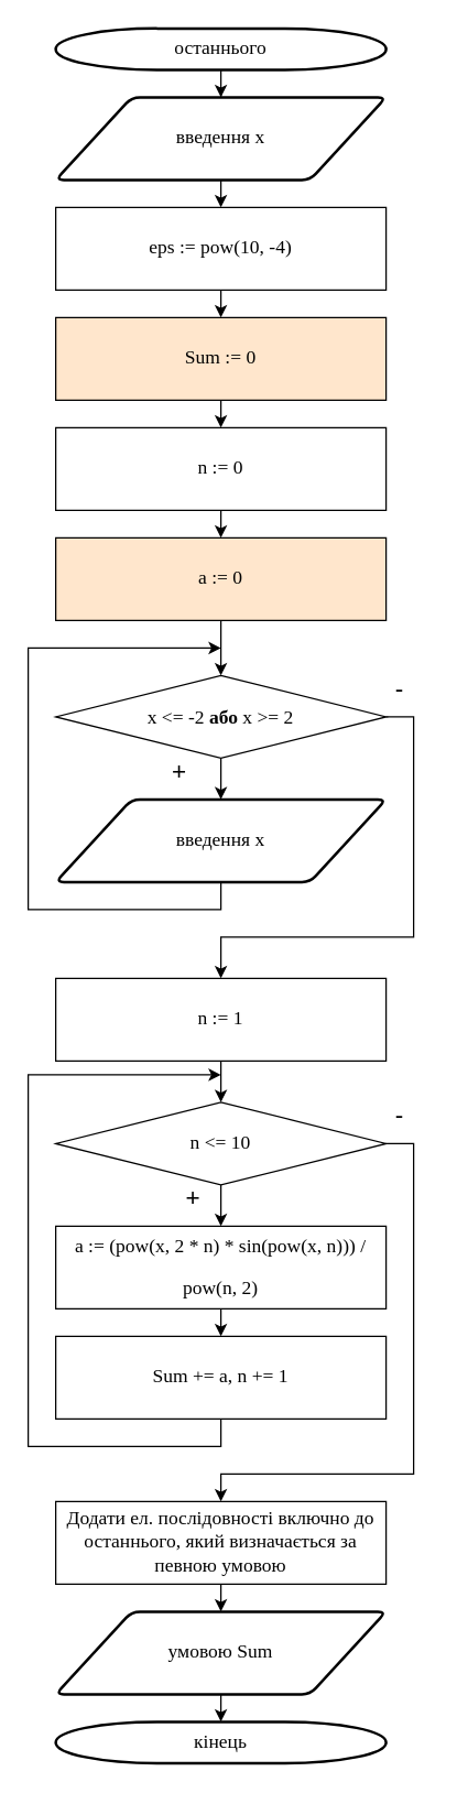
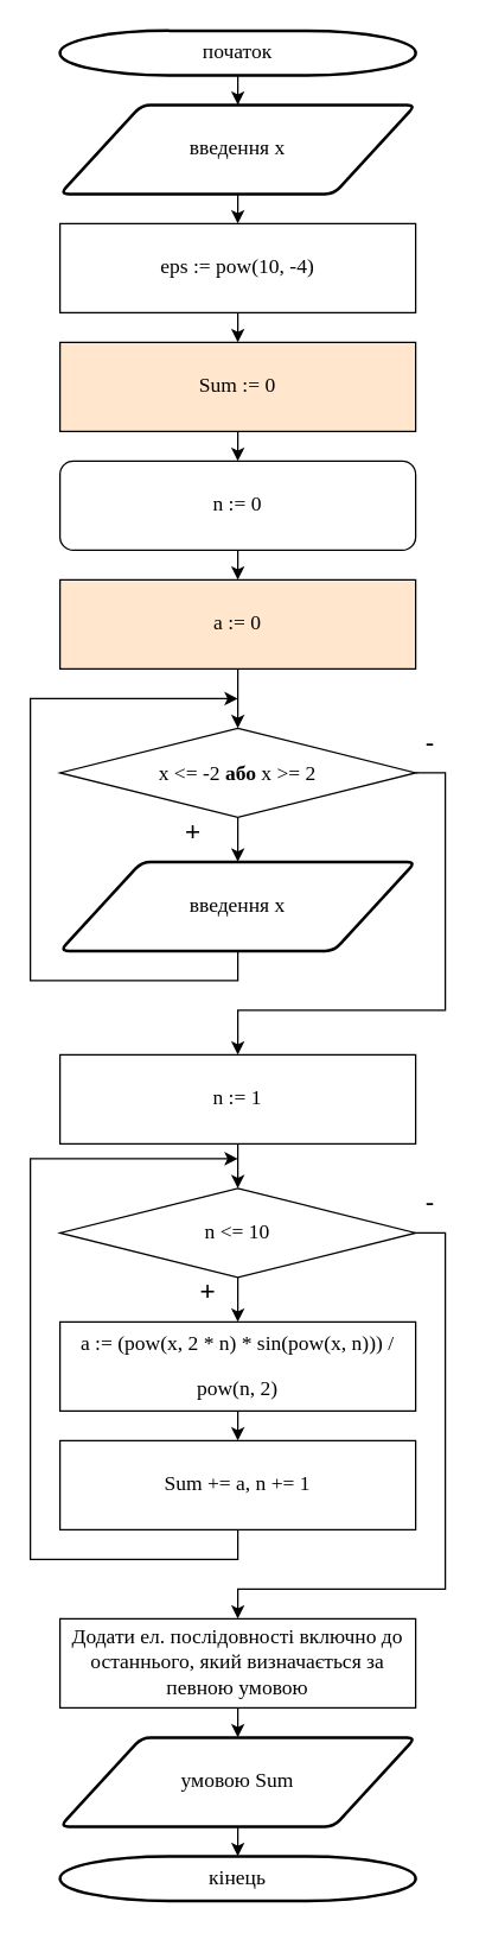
- <mxCell id="3" value="останнього" style="strokeWidth=2;shape=mxgraph.flowchart.terminator;whiteSpace=wrap;fontSize=14;fontFamily=Times New Roman;html=1;" parent="1" vertex="1"><mxGeometry x="40" y="20" width="240" height="30" as="geometry" /></mxCell>
+ <mxCell id="3" value="початок" style="strokeWidth=2;shape=mxgraph.flowchart.terminator;whiteSpace=wrap;fontSize=14;fontFamily=Times New Roman;html=1;" parent="1" vertex="1"><mxGeometry x="40" y="20" width="240" height="30" as="geometry" /></mxCell>
- <mxCell id="11" value="n := 0" style="rounded=0;whiteSpace=wrap;html=1;fontFamily=Times New Roman;fontSize=14;" parent="1" vertex="1"><mxGeometry x="40" y="310" width="240" height="60" as="geometry" /></mxCell>
+ <mxCell id="11" value="n := 0" style="whiteSpace=wrap;html=1;fontFamily=Times New Roman;fontSize=14;rounded=1;" parent="1" vertex="1"><mxGeometry x="40" y="310" width="240" height="60" as="geometry" /></mxCell>
